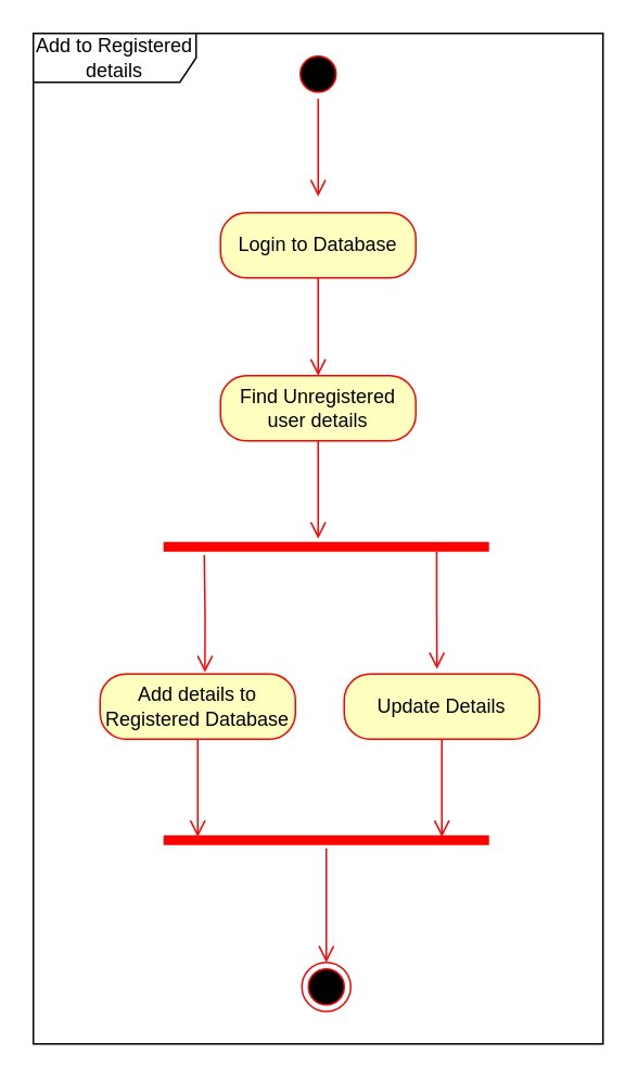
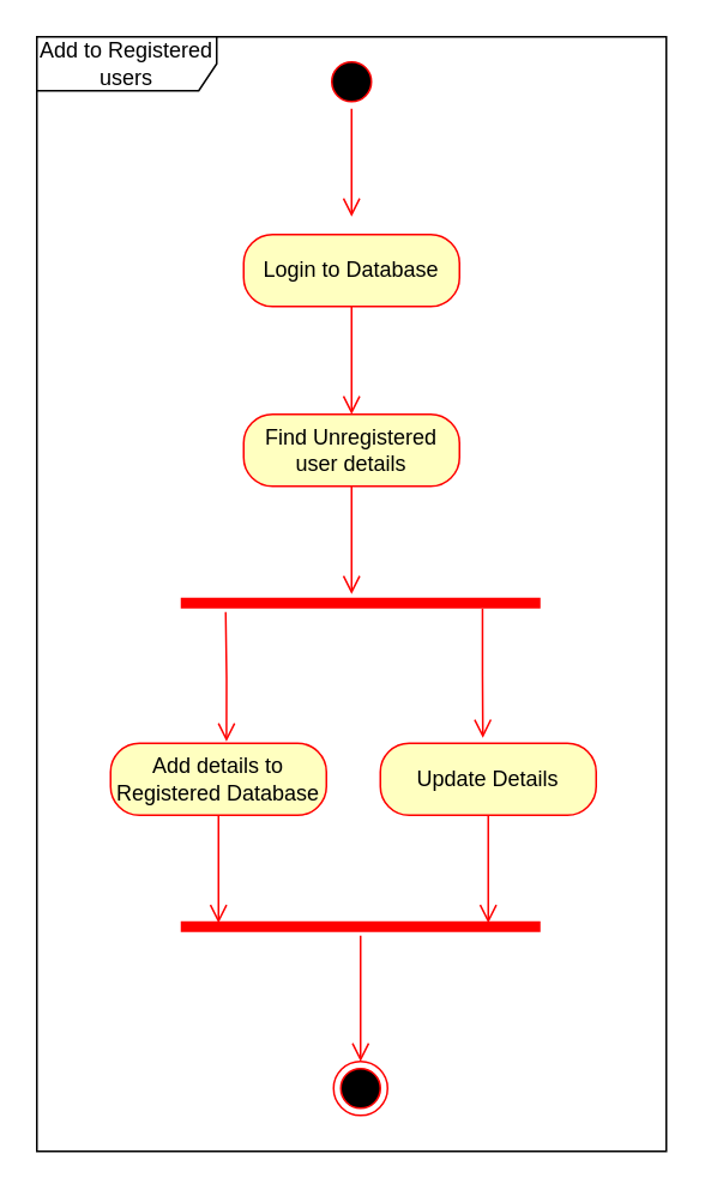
- <mxCell id="18" value="Add to Registered details" style="shape=umlFrame;whiteSpace=wrap;html=1;pointerEvents=0;width=100;height=30;" vertex="1" parent="1"><mxGeometry x="20" y="20" width="350" height="620" as="geometry" /></mxCell>
+ <mxCell id="18" value="Add to Registered users" style="shape=umlFrame;whiteSpace=wrap;html=1;pointerEvents=0;width=100;height=30;" vertex="1" parent="1"><mxGeometry x="20" y="20" width="350" height="620" as="geometry" /></mxCell>
